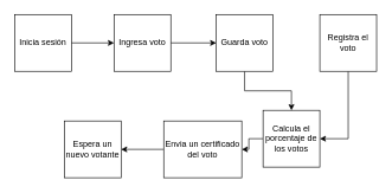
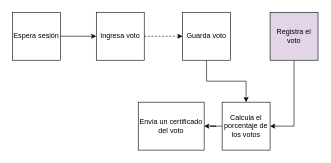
- <mxCell id="3" value="Inicia sesión" style="whiteSpace=wrap;html=1;aspect=fixed;" vertex="1" parent="1"><mxGeometry x="20" y="20" width="80" height="80" as="geometry" /></mxCell>
+ <mxCell id="3" value="Espera sesión" style="whiteSpace=wrap;html=1;aspect=fixed;" vertex="1" parent="1"><mxGeometry x="20" y="20" width="80" height="80" as="geometry" /></mxCell>
- <mxCell id="4" value="" style="edgeStyle=orthogonalEdgeStyle;rounded=0;orthogonalLoop=1;jettySize=auto;html=1;" edge="1" parent="1" source="5" target="7"><mxGeometry relative="1" as="geometry" /></mxCell>
+ <mxCell id="4" value="" style="edgeStyle=orthogonalEdgeStyle;rounded=0;orthogonalLoop=1;jettySize=auto;html=1;dashed=1;" edge="1" parent="1" source="5" target="7"><mxGeometry relative="1" as="geometry" /></mxCell>
- <mxCell id="9" value="Registra el voto" style="whiteSpace=wrap;html=1;aspect=fixed;" vertex="1" parent="1"><mxGeometry x="450" y="20" width="80" height="80" as="geometry" /></mxCell>
+ <mxCell id="9" value="Registra el voto" style="whiteSpace=wrap;html=1;aspect=fixed;fillColor=#e1d5e7;" vertex="1" parent="1"><mxGeometry x="450" y="20" width="80" height="80" as="geometry" /></mxCell>
- <mxCell id="11" value="Calcula el porcentaje de los votos" style="whiteSpace=wrap;html=1;aspect=fixed;" vertex="1" parent="1"><mxGeometry x="370" y="155" width="80" height="80" as="geometry" /></mxCell>
+ <mxCell id="11" value="Calcula el porcentaje de los votos" style="whiteSpace=wrap;html=1;aspect=fixed;" vertex="1" parent="1"><mxGeometry x="370" y="170" width="80" height="80" as="geometry" /></mxCell>
- <mxCell id="14" value="Espera un nuevo votante" style="whiteSpace=wrap;html=1;aspect=fixed;" vertex="1" parent="1"><mxGeometry x="90" y="170" width="80" height="80" as="geometry" /></mxCell>
- <mxCell id="12" value="" style="edgeStyle=orthogonalEdgeStyle;rounded=0;orthogonalLoop=1;jettySize=auto;html=1;" edge="1" parent="1" source="13" target="14"><mxGeometry relative="1" as="geometry" /></mxCell>
